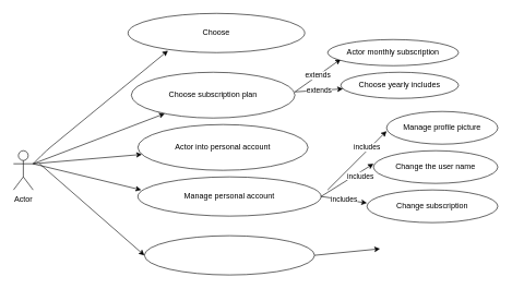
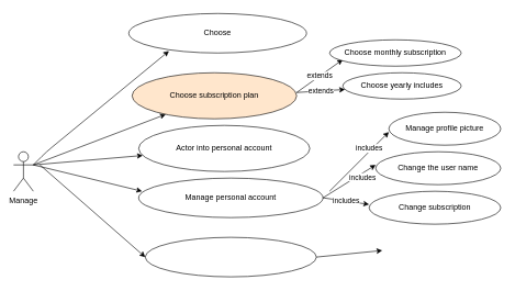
- <mxCell id="8" value="Actor monthly subscription" style="ellipse;whiteSpace=wrap;html=1;" vertex="1" parent="1"><mxGeometry x="500" y="60" width="200" height="40" as="geometry" /></mxCell>
+ <mxCell id="8" value="Choose monthly subscription" style="ellipse;whiteSpace=wrap;html=1;" vertex="1" parent="1"><mxGeometry x="500" y="60" width="200" height="40" as="geometry" /></mxCell>
- <mxCell id="6" value="Choose subscription plan" style="ellipse;whiteSpace=wrap;html=1;" vertex="1" parent="1"><mxGeometry x="200" y="110" width="250" height="70" as="geometry" /></mxCell>
+ <mxCell id="6" value="Choose subscription plan" style="ellipse;whiteSpace=wrap;html=1;fillColor=#ffe6cc;" vertex="1" parent="1"><mxGeometry x="200" y="110" width="250" height="70" as="geometry" /></mxCell>
- <mxCell id="2" value="Actor" style="shape=umlActor;verticalLabelPosition=bottom;verticalAlign=top;html=1;outlineConnect=0;" vertex="1" parent="1"><mxGeometry x="20" y="230" width="30" height="60" as="geometry" /></mxCell>
+ <mxCell id="2" value="Manage" style="shape=umlActor;verticalLabelPosition=bottom;verticalAlign=top;html=1;outlineConnect=0;" vertex="1" parent="1"><mxGeometry x="20" y="230" width="30" height="60" as="geometry" /></mxCell>
